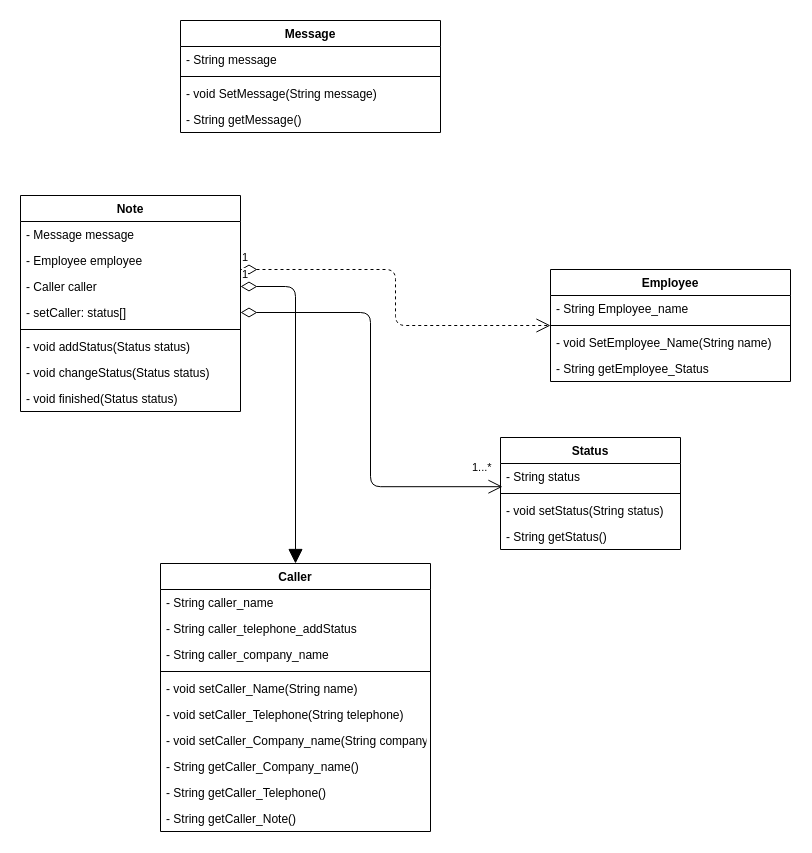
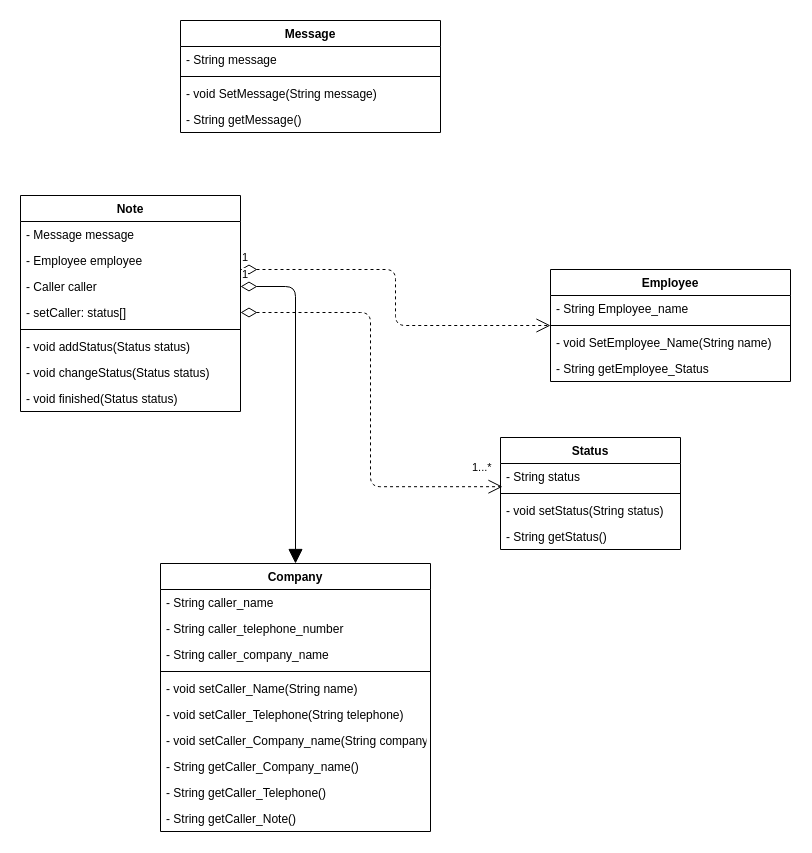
- <mxCell id="39" value="1...*" style="endArrow=open;html=1;endSize=12;startArrow=diamondThin;startSize=14;startFill=0;edgeStyle=orthogonalEdgeStyle;align=left;verticalAlign=bottom;exitX=1;exitY=0.5;exitDx=0;exitDy=0;entryX=0.011;entryY=0.892;entryDx=0;entryDy=0;entryPerimeter=0;" edge="1" parent="1" source="32" target="8"><mxGeometry x="0.853" y="10" relative="1" as="geometry"><mxPoint x="330" y="399" as="sourcePoint" /><mxPoint x="490" y="399" as="targetPoint" /><mxPoint as="offset" /></mxGeometry></mxCell>
+ <mxCell id="39" value="1...*" style="endArrow=open;html=1;endSize=12;startArrow=diamondThin;startSize=14;startFill=0;edgeStyle=orthogonalEdgeStyle;align=left;verticalAlign=bottom;exitX=1;exitY=0.5;exitDx=0;exitDy=0;entryX=0.011;entryY=0.892;entryDx=0;entryDy=0;entryPerimeter=0;dashed=1;" edge="1" parent="1" source="32" target="8"><mxGeometry x="0.853" y="10" relative="1" as="geometry"><mxPoint x="330" y="399" as="sourcePoint" /><mxPoint x="490" y="399" as="targetPoint" /><mxPoint as="offset" /></mxGeometry></mxCell>
- <mxCell id="17" value="Caller" style="swimlane;fontStyle=1;align=center;verticalAlign=top;childLayout=stackLayout;horizontal=1;startSize=26;horizontalStack=0;resizeParent=1;resizeParentMax=0;resizeLast=0;collapsible=1;marginBottom=0;" vertex="1" parent="1"><mxGeometry x="160" y="563" width="270" height="268" as="geometry" /></mxCell>
+ <mxCell id="17" value="Company" style="swimlane;fontStyle=1;align=center;verticalAlign=top;childLayout=stackLayout;horizontal=1;startSize=26;horizontalStack=0;resizeParent=1;resizeParentMax=0;resizeLast=0;collapsible=1;marginBottom=0;" vertex="1" parent="1"><mxGeometry x="160" y="563" width="270" height="268" as="geometry" /></mxCell>
- <mxCell id="19" value="- String caller_telephone_addStatus" style="text;strokeColor=none;fillColor=none;align=left;verticalAlign=top;spacingLeft=4;spacingRight=4;overflow=hidden;rotatable=0;points=[[0,0.5],[1,0.5]];portConstraint=eastwest;" vertex="1" parent="17"><mxGeometry y="52" width="270" height="26" as="geometry" /></mxCell>
+ <mxCell id="19" value="- String caller_telephone_number" style="text;strokeColor=none;fillColor=none;align=left;verticalAlign=top;spacingLeft=4;spacingRight=4;overflow=hidden;rotatable=0;points=[[0,0.5],[1,0.5]];portConstraint=eastwest;" vertex="1" parent="17"><mxGeometry y="52" width="270" height="26" as="geometry" /></mxCell>
